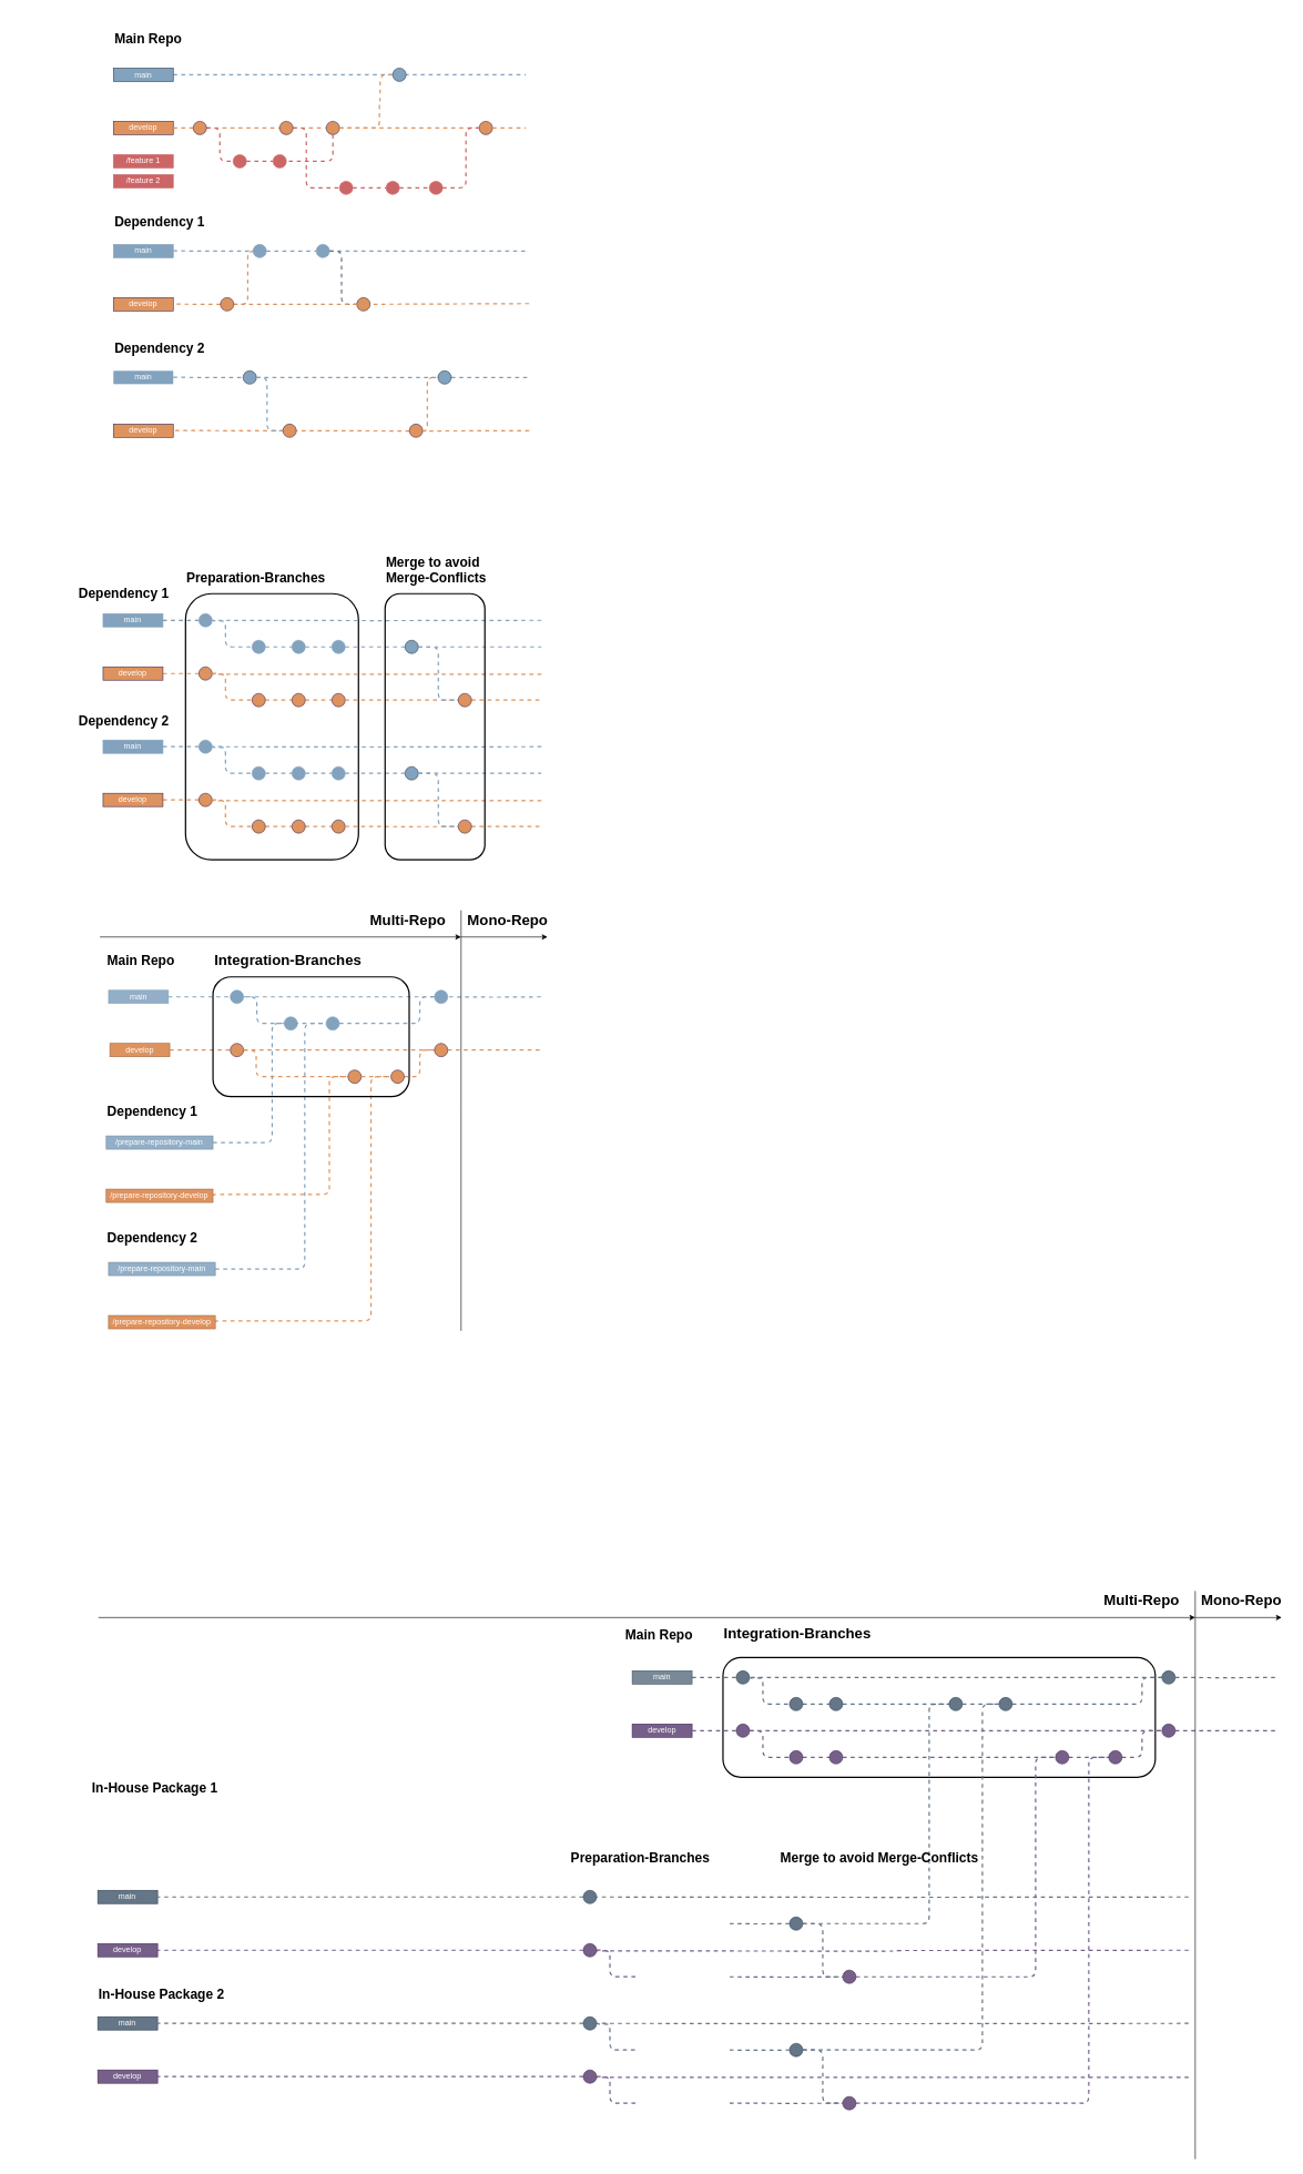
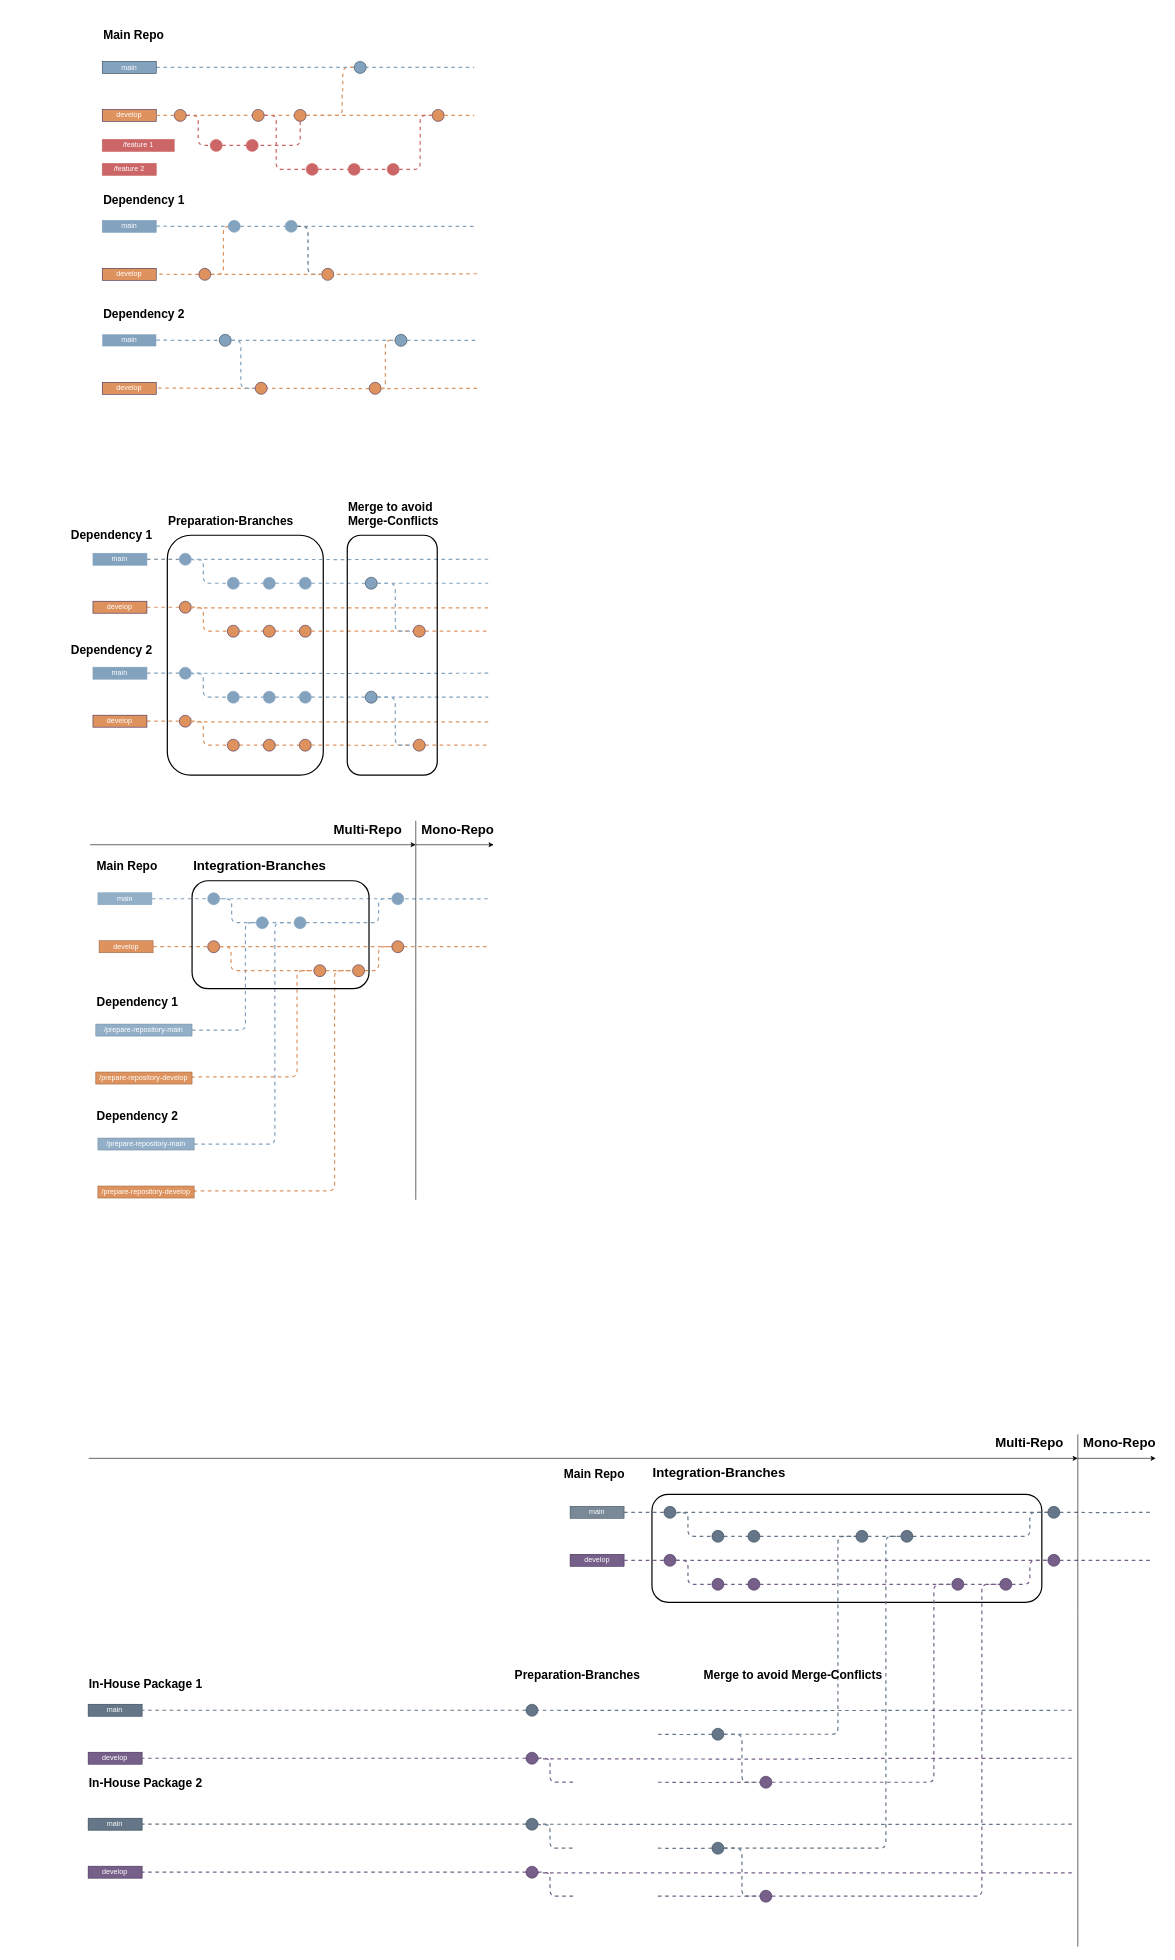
- <mxCell id="200" value="/feature 1" style="text;html=1;align=center;verticalAlign=middle;whiteSpace=wrap;rounded=0;fillColor=light-dark(#CC6566,#CC6566);strokeColor=light-dark(#CC6566,#7C4344);fontColor=#ffffff;" parent="183" vertex="1"><mxGeometry x="149.75" y="211" width="90" height="20" as="geometry" /></mxCell>
+ <mxCell id="200" value="/feature 1" style="text;html=1;align=center;verticalAlign=middle;whiteSpace=wrap;rounded=0;fillColor=light-dark(#CC6566,#CC6566);strokeColor=light-dark(#CC6566,#7C4344);fontColor=#ffffff;" parent="183" vertex="1"><mxGeometry x="149.75" y="211" width="120" height="20" as="geometry" /></mxCell>
- <mxCell id="201" value="/feature 2" style="text;html=1;strokeColor=light-dark(#CC6566,#7C4344);fillColor=light-dark(#CC6566,#CC6566);align=center;verticalAlign=middle;whiteSpace=wrap;rounded=0;fontColor=#ffffff;" parent="183" vertex="1"><mxGeometry x="149.75" y="241" width="90" height="20" as="geometry" /></mxCell>
+ <mxCell id="201" value="/feature 2" style="text;html=1;strokeColor=light-dark(#CC6566,#7C4344);fillColor=light-dark(#CC6566,#CC6566);align=center;verticalAlign=middle;whiteSpace=wrap;rounded=0;fontColor=#ffffff;" parent="183" vertex="1"><mxGeometry x="149.75" y="251" width="90" height="20" as="geometry" /></mxCell>
- <mxCell id="17" value="In-House Package 1" style="text;html=1;align=left;verticalAlign=middle;whiteSpace=wrap;rounded=0;fontSize=20;fontStyle=1" parent="1" vertex="1"><mxGeometry x="136.47" y="2670" width="210" height="30" as="geometry" /></mxCell>
+ <mxCell id="17" value="In-House Package 1" style="text;html=1;align=left;verticalAlign=middle;whiteSpace=wrap;rounded=0;fontSize=20;fontStyle=1" parent="1" vertex="1"><mxGeometry x="146.47" y="2790" width="210" height="30" as="geometry" /></mxCell>
- <mxCell id="18" value="In-House Package 2" style="text;html=1;align=left;verticalAlign=middle;whiteSpace=wrap;rounded=0;fontSize=20;fontStyle=1" parent="1" vertex="1"><mxGeometry x="146.47" y="2980" width="200" height="30" as="geometry" /></mxCell>
+ <mxCell id="18" value="In-House Package 2" style="text;html=1;align=left;verticalAlign=middle;whiteSpace=wrap;rounded=0;fontSize=20;fontStyle=1" parent="1" vertex="1"><mxGeometry x="146.47" y="2955" width="200" height="30" as="geometry" /></mxCell>
